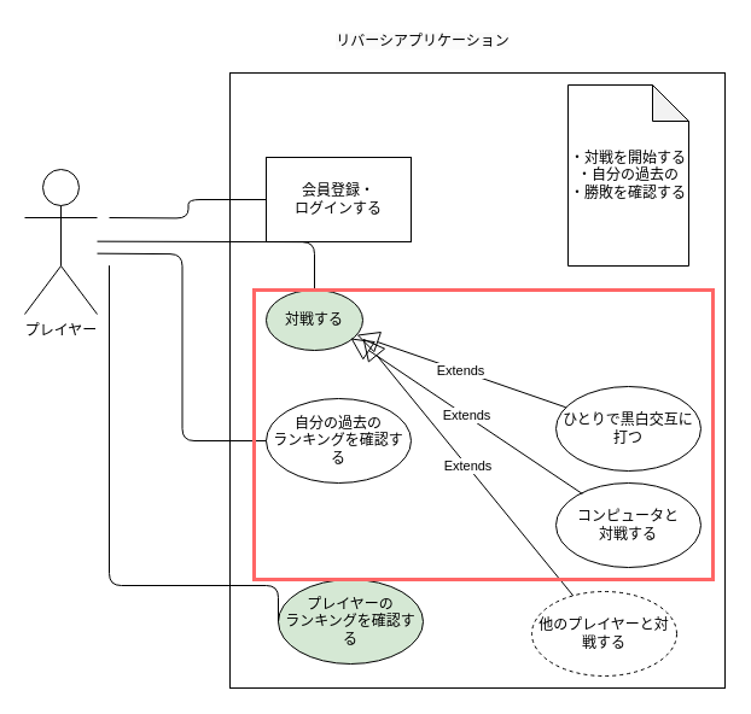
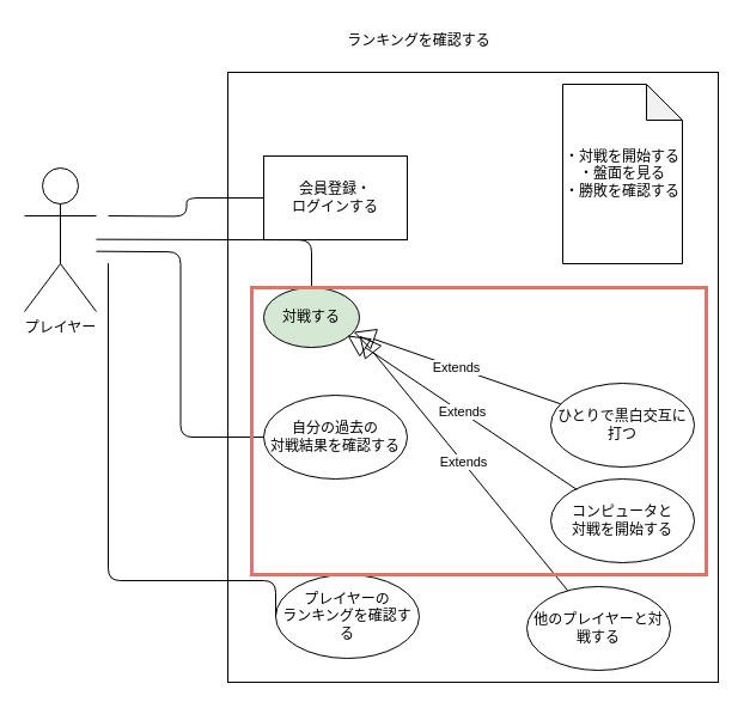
- <mxCell id="14" value="&lt;div style=&quot;border-color: var(--border-color); color: rgb(0, 0, 0); font-family: Helvetica; font-size: 12px; font-style: normal; font-variant-ligatures: normal; font-variant-caps: normal; font-weight: 400; letter-spacing: normal; orphans: 2; text-indent: 0px; text-transform: none; widows: 2; word-spacing: 0px; -webkit-text-stroke-width: 0px; background-color: rgb(251, 251, 251); text-decoration-thickness: initial; text-decoration-style: initial; text-decoration-color: initial;&quot;&gt;&lt;span style=&quot;border-color: var(--border-color); background-color: initial;&quot;&gt;リバーシアプリケーション&lt;/span&gt;&lt;/div&gt;" style="text;whiteSpace=wrap;html=1;align=center;" vertex="1" parent="1"><mxGeometry x="260" y="20" width="180" height="30" as="geometry" /></mxCell>
+ <mxCell id="14" value="&lt;div style=&quot;border-color: var(--border-color); color: rgb(0, 0, 0); font-family: Helvetica; font-size: 12px; font-style: normal; font-variant-ligatures: normal; font-variant-caps: normal; font-weight: 400; letter-spacing: normal; orphans: 2; text-indent: 0px; text-transform: none; widows: 2; word-spacing: 0px; -webkit-text-stroke-width: 0px; background-color: rgb(251, 251, 251); text-decoration-thickness: initial; text-decoration-style: initial; text-decoration-color: initial;&quot;&gt;&lt;span style=&quot;border-color: var(--border-color); background-color: initial;&quot;&gt;ランキングを確認する&lt;/span&gt;&lt;/div&gt;" style="text;whiteSpace=wrap;html=1;align=center;" vertex="1" parent="1"><mxGeometry x="260" y="20" width="180" height="30" as="geometry" /></mxCell>
- <mxCell id="6" value="・対戦を開始する&lt;br&gt;・自分の過去の&lt;br&gt;・勝敗を確認する" style="shape=note;whiteSpace=wrap;html=1;backgroundOutline=1;darkOpacity=0.05;" vertex="1" parent="1"><mxGeometry x="470" y="70" width="100" height="150" as="geometry" /></mxCell>
+ <mxCell id="6" value="・対戦を開始する&lt;br&gt;・盤面を見る&lt;br&gt;・勝敗を確認する" style="shape=note;whiteSpace=wrap;html=1;backgroundOutline=1;darkOpacity=0.05;" vertex="1" parent="1"><mxGeometry x="470" y="70" width="100" height="150" as="geometry" /></mxCell>
- <mxCell id="7" value="自分の過去の&lt;br&gt;ランキングを確認する" style="ellipse;whiteSpace=wrap;html=1;" vertex="1" parent="1"><mxGeometry x="220" y="330" width="120" height="70" as="geometry" /></mxCell>
+ <mxCell id="7" value="自分の過去の&lt;br&gt;対戦結果を確認する" style="ellipse;whiteSpace=wrap;html=1;" vertex="1" parent="1"><mxGeometry x="220" y="330" width="120" height="70" as="geometry" /></mxCell>
- <mxCell id="12" value="コンピュータと&lt;br&gt;対戦する" style="ellipse;whiteSpace=wrap;html=1;" vertex="1" parent="1"><mxGeometry x="460" y="400" width="120" height="70" as="geometry" /></mxCell>
+ <mxCell id="12" value="コンピュータと&lt;br&gt;対戦を開始する" style="ellipse;whiteSpace=wrap;html=1;" vertex="1" parent="1"><mxGeometry x="460" y="400" width="120" height="70" as="geometry" /></mxCell>
- <mxCell id="18" value="プレイヤーの&lt;br&gt;ランキングを確認する" style="ellipse;whiteSpace=wrap;html=1;fillColor=#d5e8d4;" vertex="1" parent="1"><mxGeometry x="230" y="480" width="120" height="70" as="geometry" /></mxCell>
+ <mxCell id="18" value="プレイヤーの&lt;br&gt;ランキングを確認する" style="ellipse;whiteSpace=wrap;html=1;" vertex="1" parent="1"><mxGeometry x="230" y="480" width="120" height="70" as="geometry" /></mxCell>
- <mxCell id="13" value="他のプレイヤーと対戦する" style="ellipse;whiteSpace=wrap;html=1;dashed=1;" vertex="1" parent="1"><mxGeometry x="440" y="490" width="120" height="70" as="geometry" /></mxCell>
+ <mxCell id="13" value="他のプレイヤーと対戦する" style="ellipse;whiteSpace=wrap;html=1;" vertex="1" parent="1"><mxGeometry x="440" y="490" width="120" height="70" as="geometry" /></mxCell>
